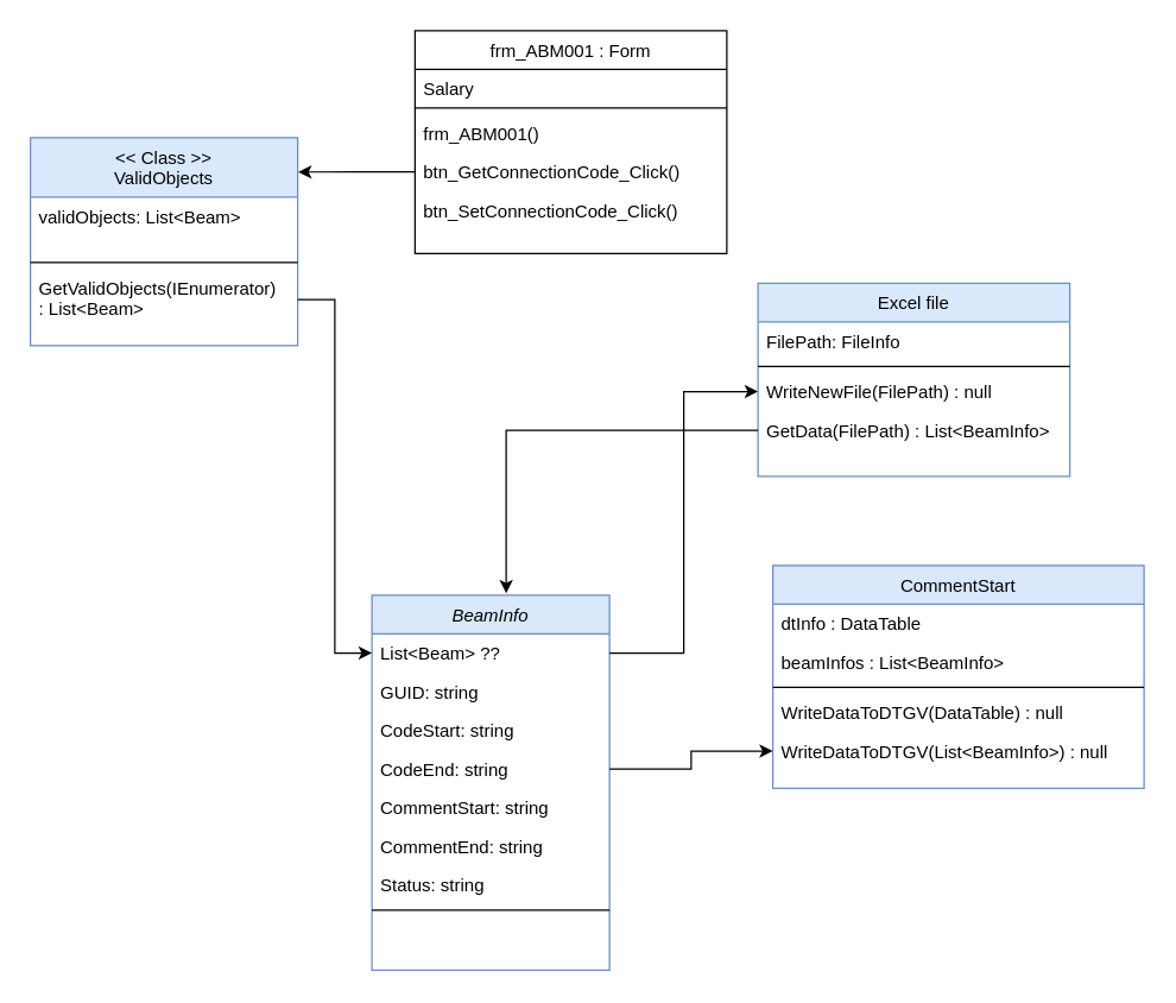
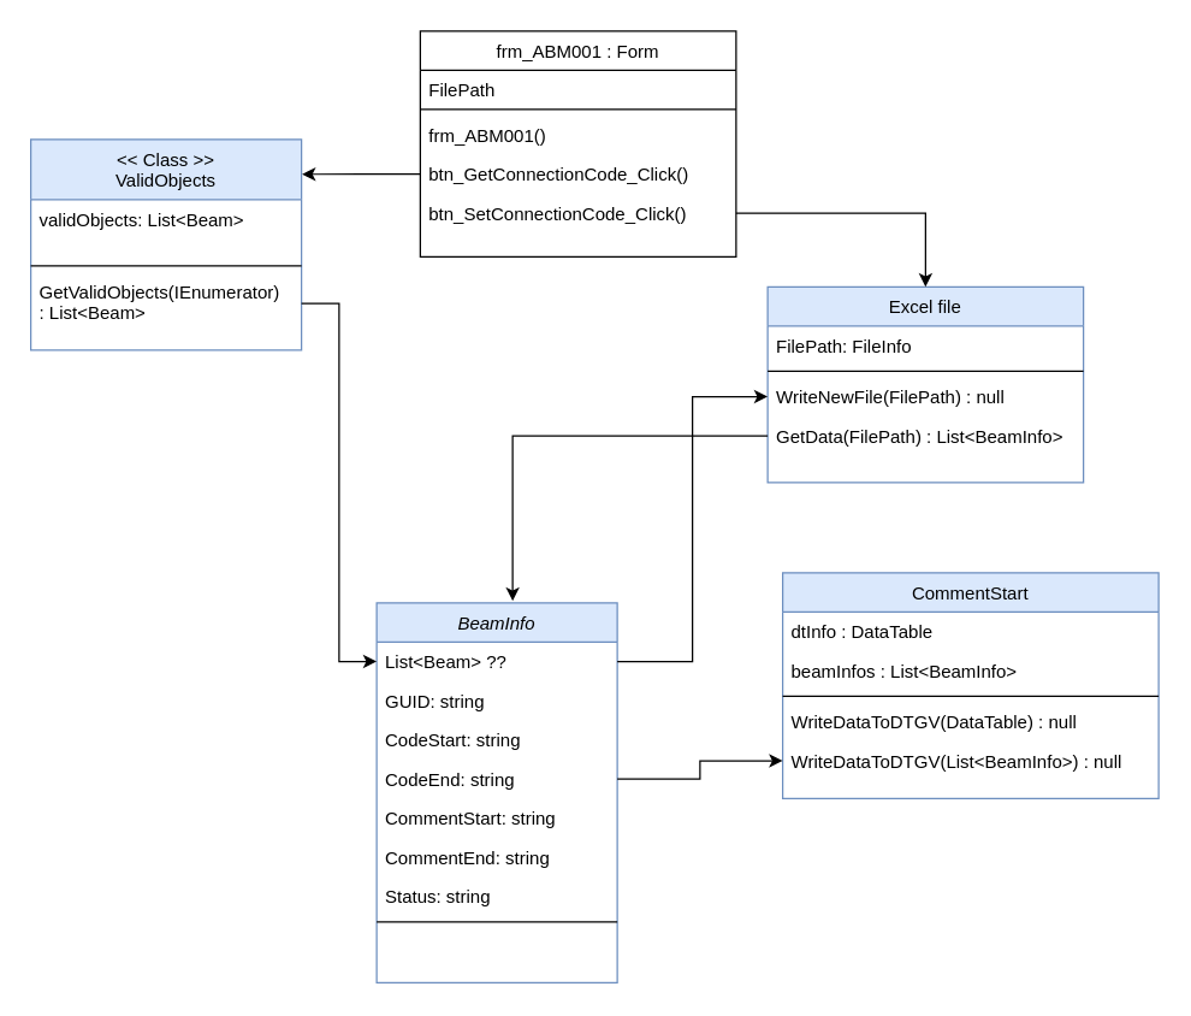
- <mxCell id="12" value="Salary" style="text;align=left;verticalAlign=top;spacingLeft=4;spacingRight=4;overflow=hidden;rotatable=0;points=[[0,0.5],[1,0.5]];portConstraint=eastwest;" vertex="1" parent="11"><mxGeometry y="26" width="210" height="22" as="geometry" /></mxCell>
+ <mxCell id="12" value="FilePath" style="text;align=left;verticalAlign=top;spacingLeft=4;spacingRight=4;overflow=hidden;rotatable=0;points=[[0,0.5],[1,0.5]];portConstraint=eastwest;" vertex="1" parent="11"><mxGeometry y="26" width="210" height="22" as="geometry" /></mxCell>
+ <mxCell id="35" style="edgeStyle=orthogonalEdgeStyle;rounded=0;orthogonalLoop=1;jettySize=auto;html=1;exitX=1;exitY=0.5;exitDx=0;exitDy=0;entryX=0.5;entryY=0;entryDx=0;entryDy=0;" edge="1" parent="1" source="16" target="17"><mxGeometry relative="1" as="geometry" /></mxCell>
